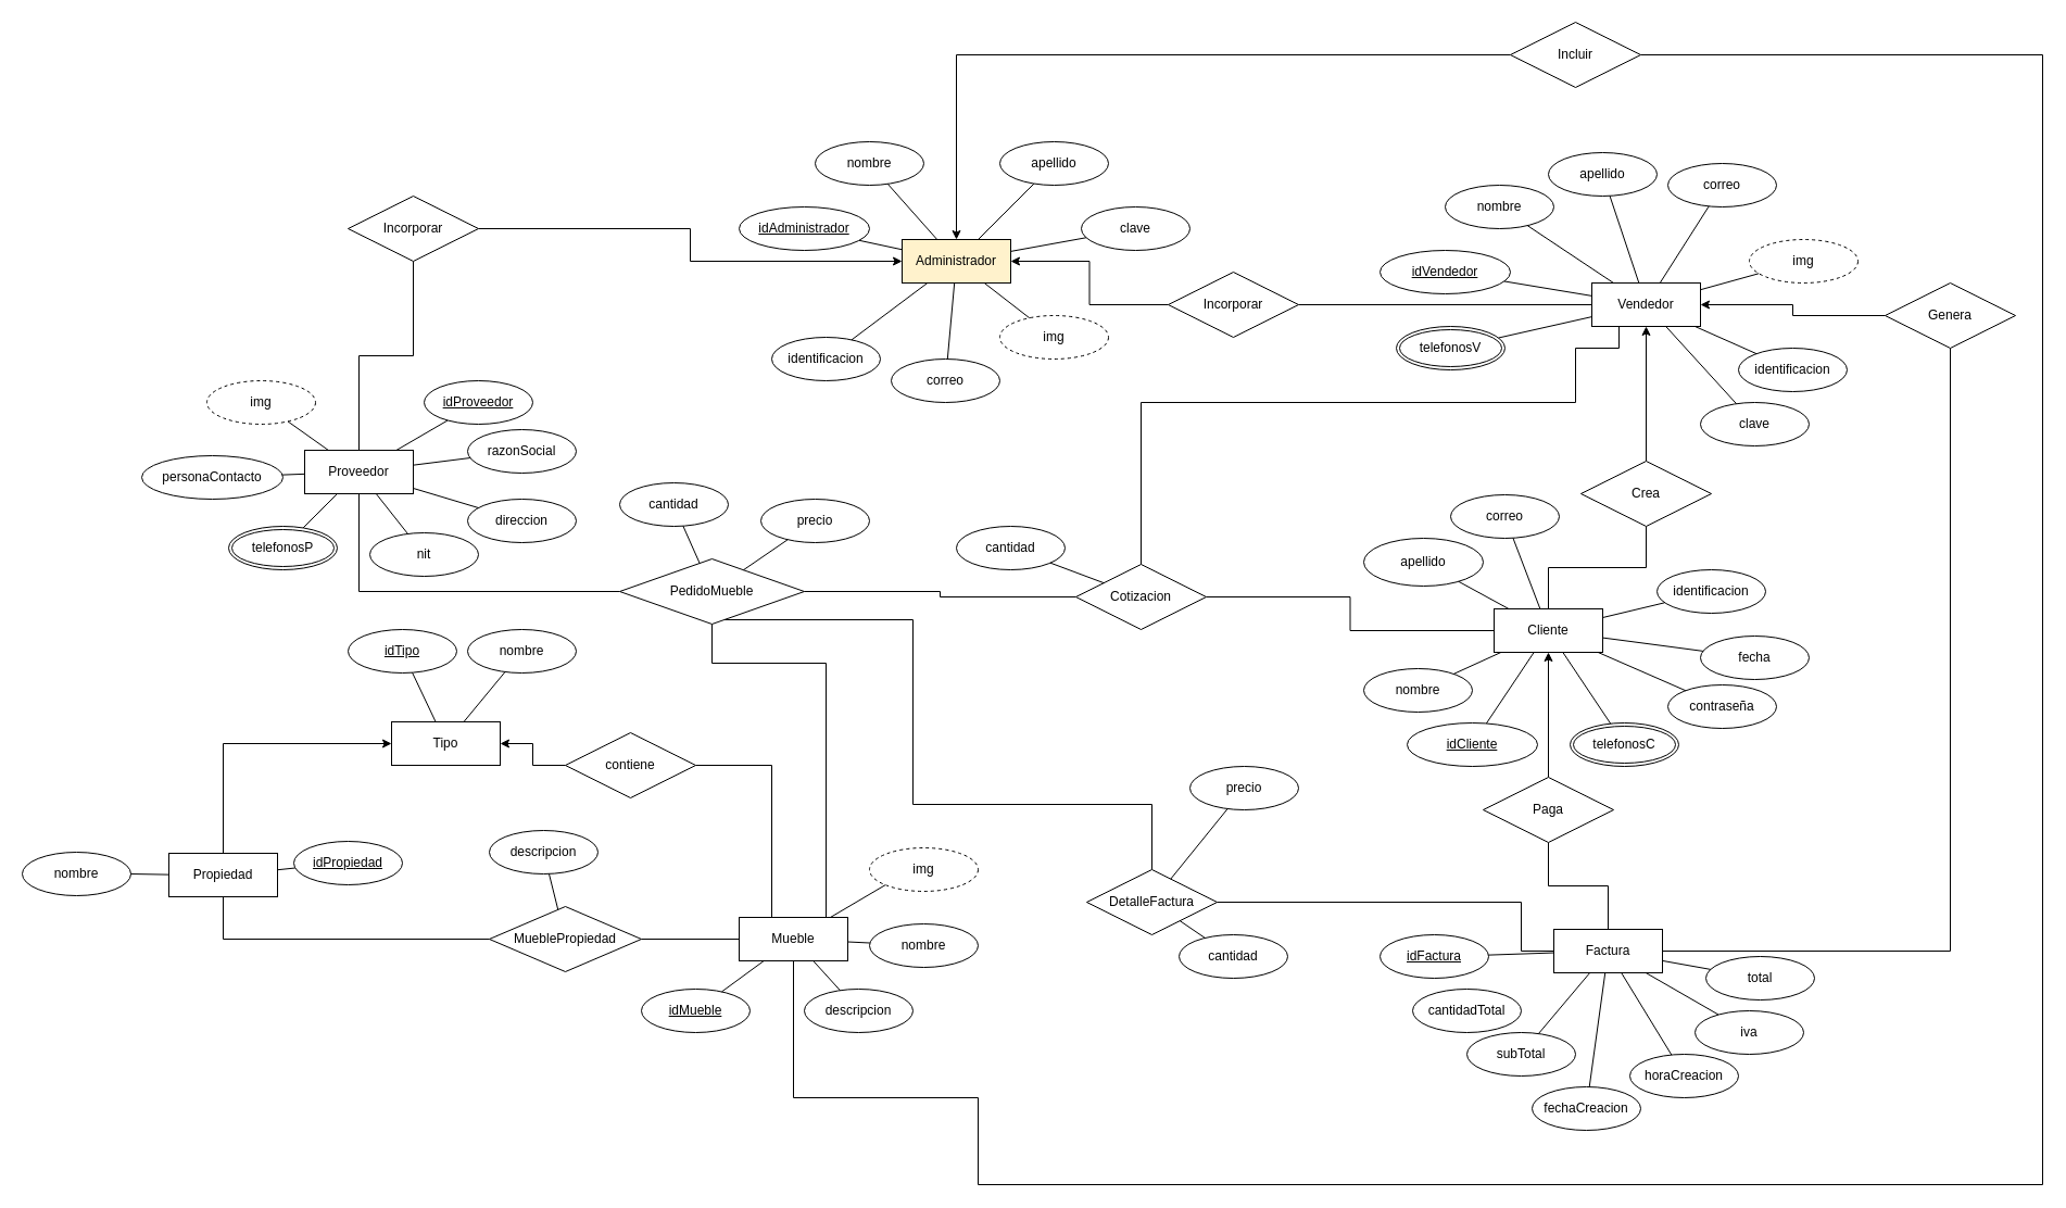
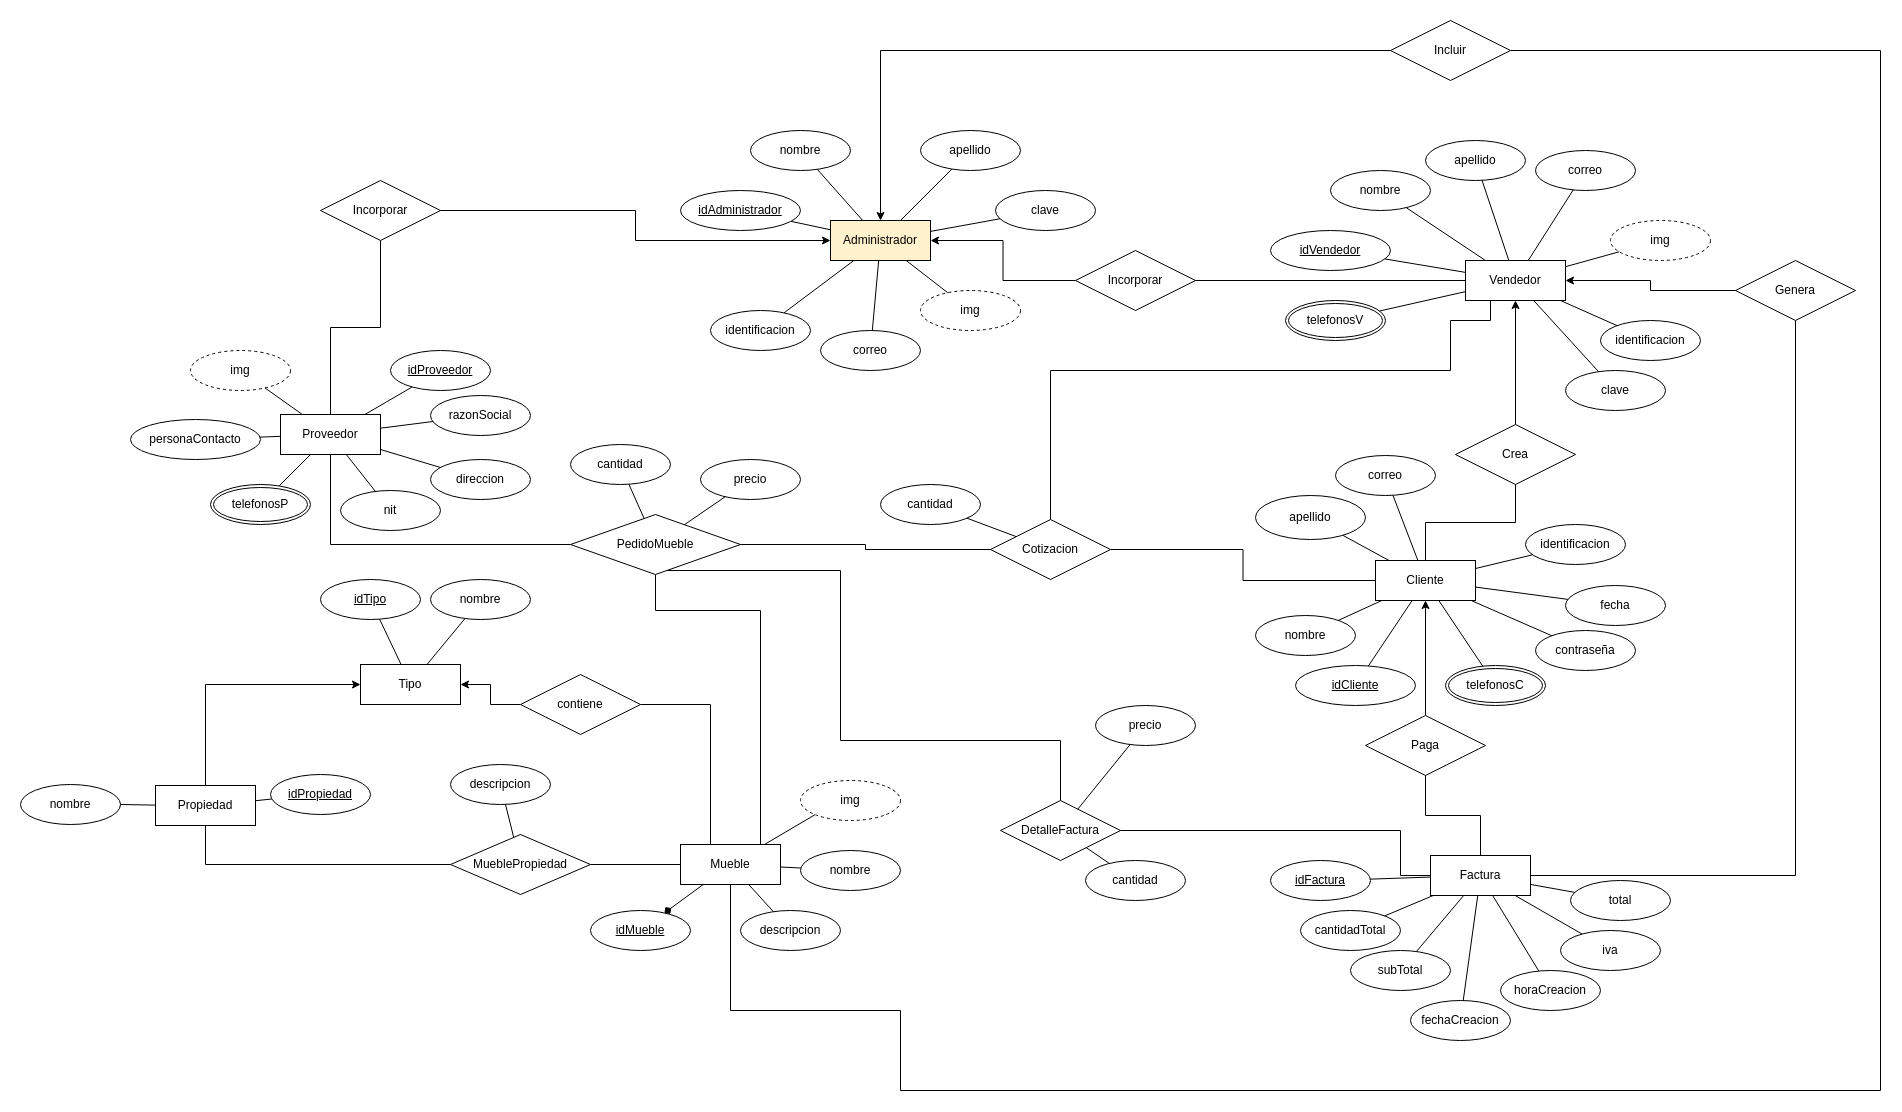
+ <mxCell id="123" value="" style="endArrow=none;html=1;rounded=0;" parent="1" source="117" target="21" edge="1"><mxGeometry relative="1" as="geometry"><mxPoint x="1326" y="912" as="sourcePoint" /><mxPoint x="1440" y="893" as="targetPoint" /></mxGeometry></mxCell>
- <mxCell id="108" value="" style="endArrow=none;html=1;rounded=0;" parent="1" source="9" target="107" edge="1"><mxGeometry relative="1" as="geometry"><mxPoint x="628" y="328" as="sourcePoint" /><mxPoint x="650" y="383" as="targetPoint" /></mxGeometry></mxCell>
+ <mxCell id="108" value="" style="endArrow=diamond;html=1;rounded=0;" parent="1" source="9" target="107" edge="1"><mxGeometry relative="1" as="geometry"><mxPoint x="628" y="328" as="sourcePoint" /><mxPoint x="650" y="383" as="targetPoint" /></mxGeometry></mxCell>
